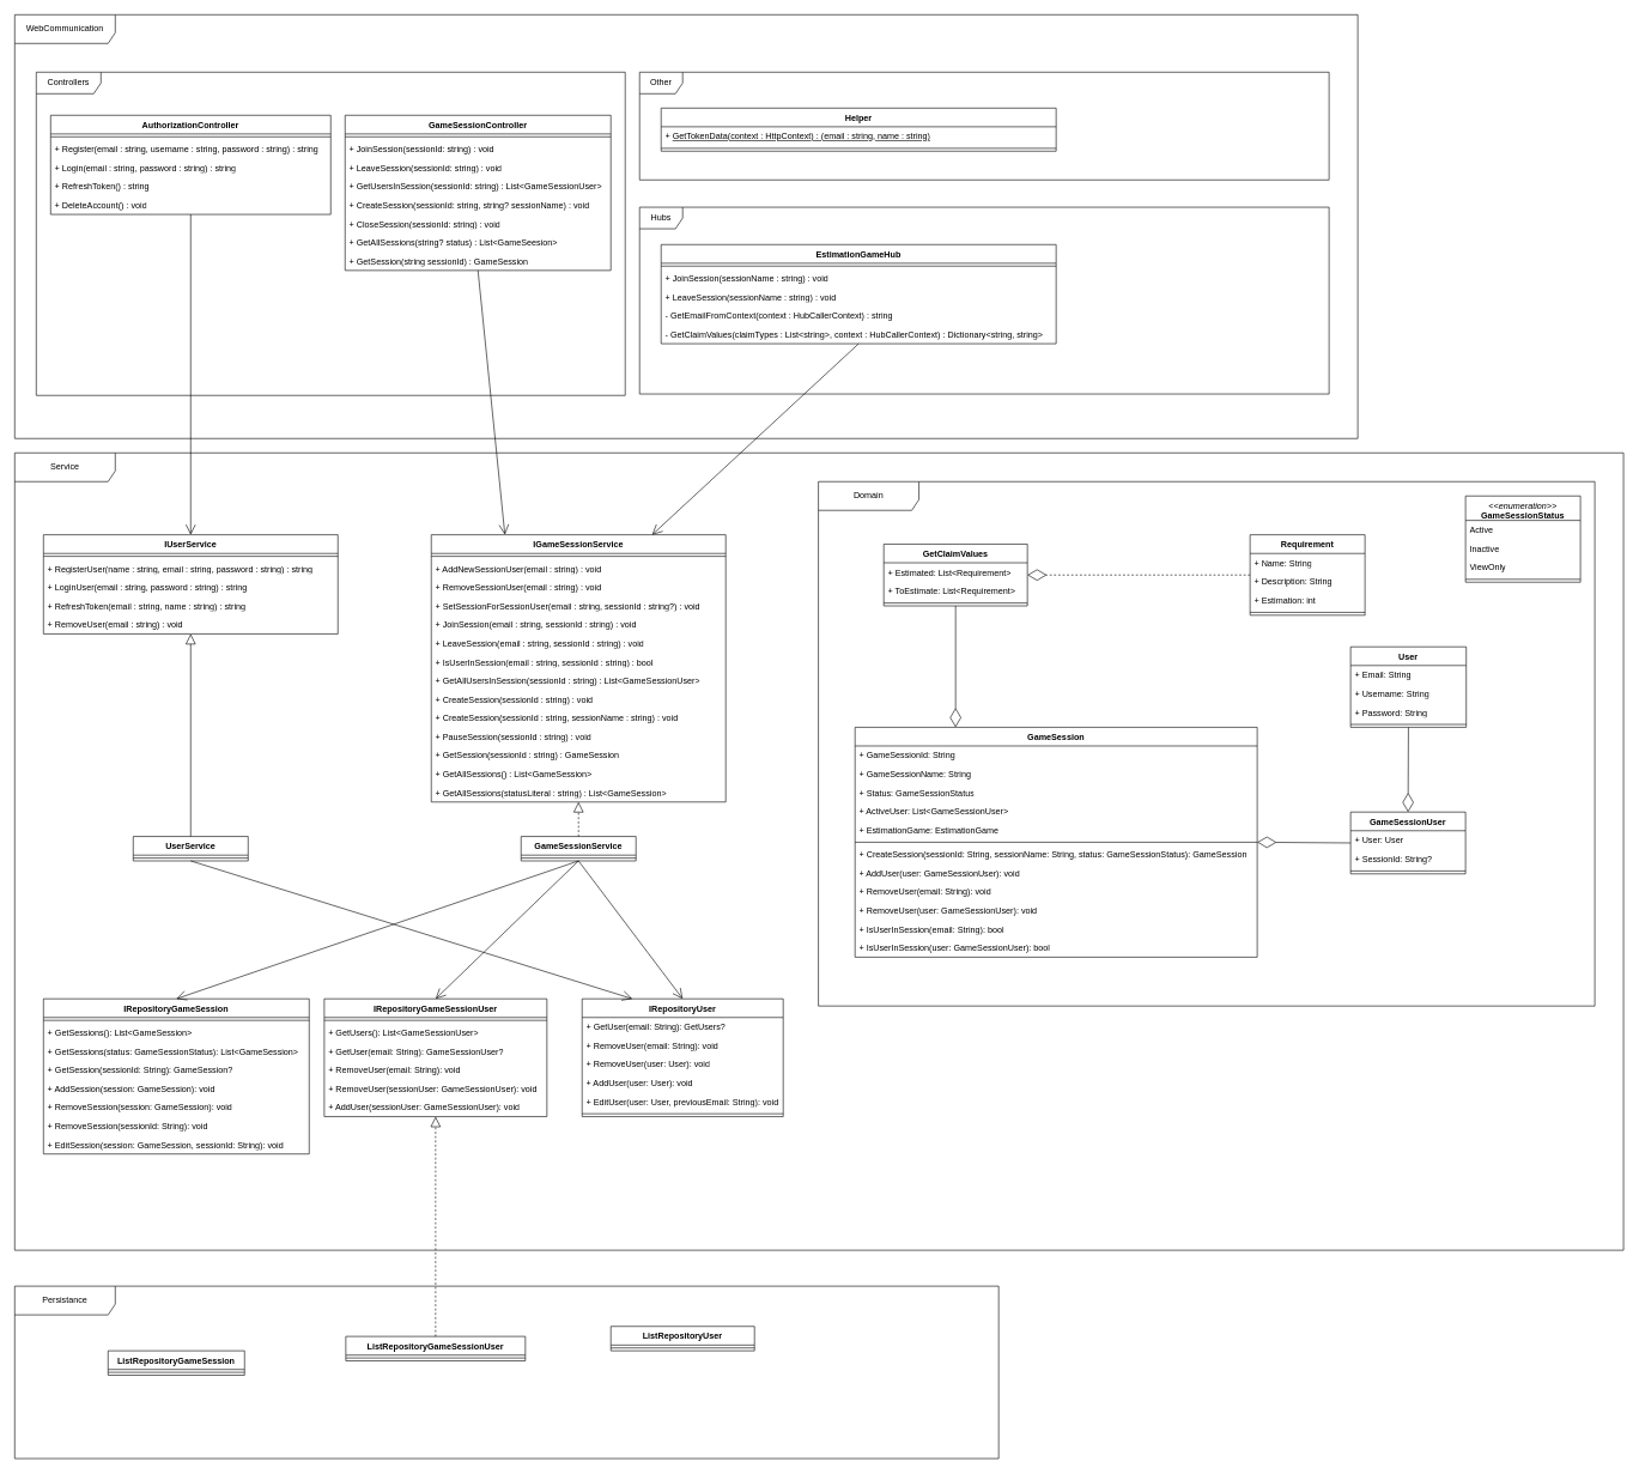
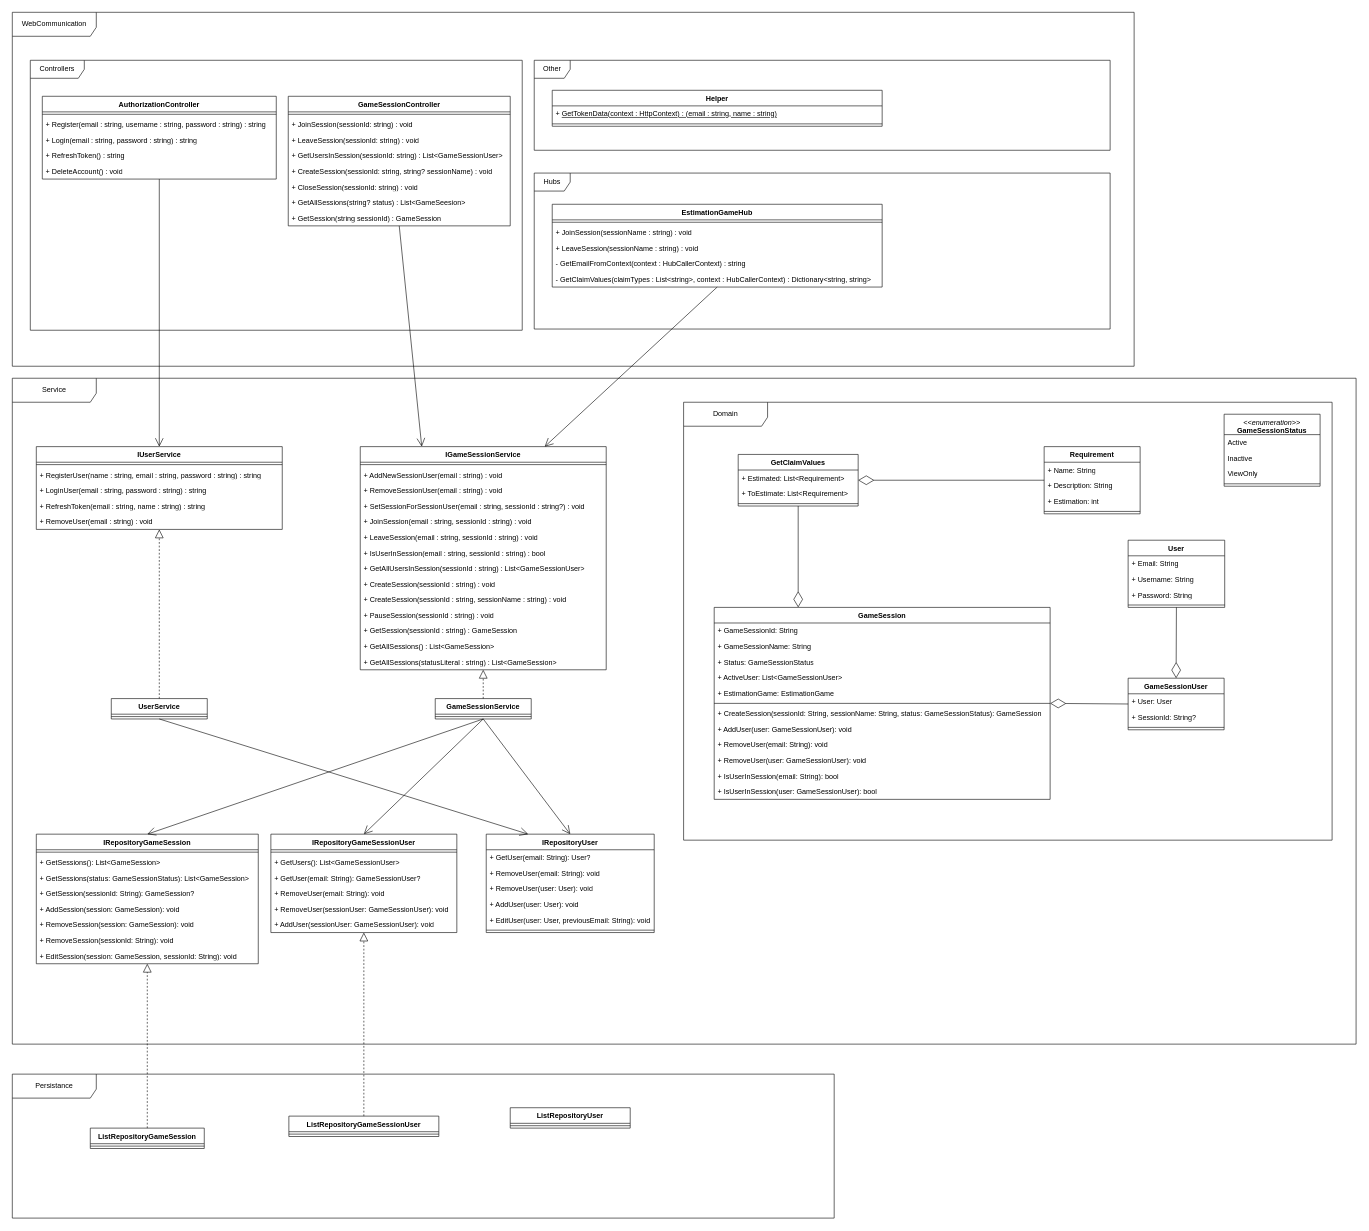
- <mxCell id="118" value="" style="endArrow=diamondThin;endFill=0;endSize=24;html=1;rounded=0;entryX=1;entryY=0.5;entryDx=0;entryDy=0;exitX=0;exitY=0.5;exitDx=0;exitDy=0;dashed=1;" parent="1" source="84" target="98" edge="1"><mxGeometry width="160" relative="1" as="geometry"><mxPoint x="1360" y="827" as="sourcePoint" /><mxPoint x="1360" y="1080" as="targetPoint" /></mxGeometry></mxCell>
+ <mxCell id="118" value="" style="endArrow=diamondThin;endFill=0;endSize=24;html=1;rounded=0;entryX=1;entryY=0.5;entryDx=0;entryDy=0;exitX=0;exitY=0.5;exitDx=0;exitDy=0;" parent="1" source="84" target="98" edge="1"><mxGeometry width="160" relative="1" as="geometry"><mxPoint x="1360" y="827" as="sourcePoint" /><mxPoint x="1360" y="1080" as="targetPoint" /></mxGeometry></mxCell>
- <mxCell id="130" value="" style="endArrow=block;dashed=0;endFill=0;endSize=12;html=1;rounded=0;entryX=0.5;entryY=1;entryDx=0;entryDy=0;exitX=0.5;exitY=0;exitDx=0;exitDy=0;" edge="1" parent="1" source="128" target="122"><mxGeometry width="160" relative="1" as="geometry"><mxPoint x="455" y="1009" as="sourcePoint" /><mxPoint x="615" y="1009" as="targetPoint" /></mxGeometry></mxCell>
+ <mxCell id="130" value="" style="endArrow=block;dashed=1;endFill=0;endSize=12;html=1;rounded=0;entryX=0.5;entryY=1;entryDx=0;entryDy=0;exitX=0.5;exitY=0;exitDx=0;exitDy=0;" edge="1" parent="1" source="128" target="122"><mxGeometry width="160" relative="1" as="geometry"><mxPoint x="455" y="1009" as="sourcePoint" /><mxPoint x="615" y="1009" as="targetPoint" /></mxGeometry></mxCell>
- <mxCell id="60" value="+ GetUser(email: String): GetUsers?" style="text;strokeColor=none;fillColor=none;align=left;verticalAlign=top;spacingLeft=4;spacingRight=4;overflow=hidden;rotatable=0;points=[[0,0.5],[1,0.5]];portConstraint=eastwest;whiteSpace=wrap;html=1;" parent="59" vertex="1"><mxGeometry y="26" width="280" height="26" as="geometry" /></mxCell>
+ <mxCell id="60" value="+ GetUser(email: String): User?" style="text;strokeColor=none;fillColor=none;align=left;verticalAlign=top;spacingLeft=4;spacingRight=4;overflow=hidden;rotatable=0;points=[[0,0.5],[1,0.5]];portConstraint=eastwest;whiteSpace=wrap;html=1;" parent="59" vertex="1"><mxGeometry y="26" width="280" height="26" as="geometry" /></mxCell>
+ <mxCell id="72" value="" style="endArrow=block;dashed=1;endFill=0;endSize=12;html=1;rounded=0;entryX=0.5;entryY=1;entryDx=0;entryDy=0;exitX=0.5;exitY=0;exitDx=0;exitDy=0;" parent="1" source="70" target="43" edge="1"><mxGeometry width="160" relative="1" as="geometry"><mxPoint x="330" y="1400" as="sourcePoint" /><mxPoint x="490" y="1400" as="targetPoint" /></mxGeometry></mxCell>
